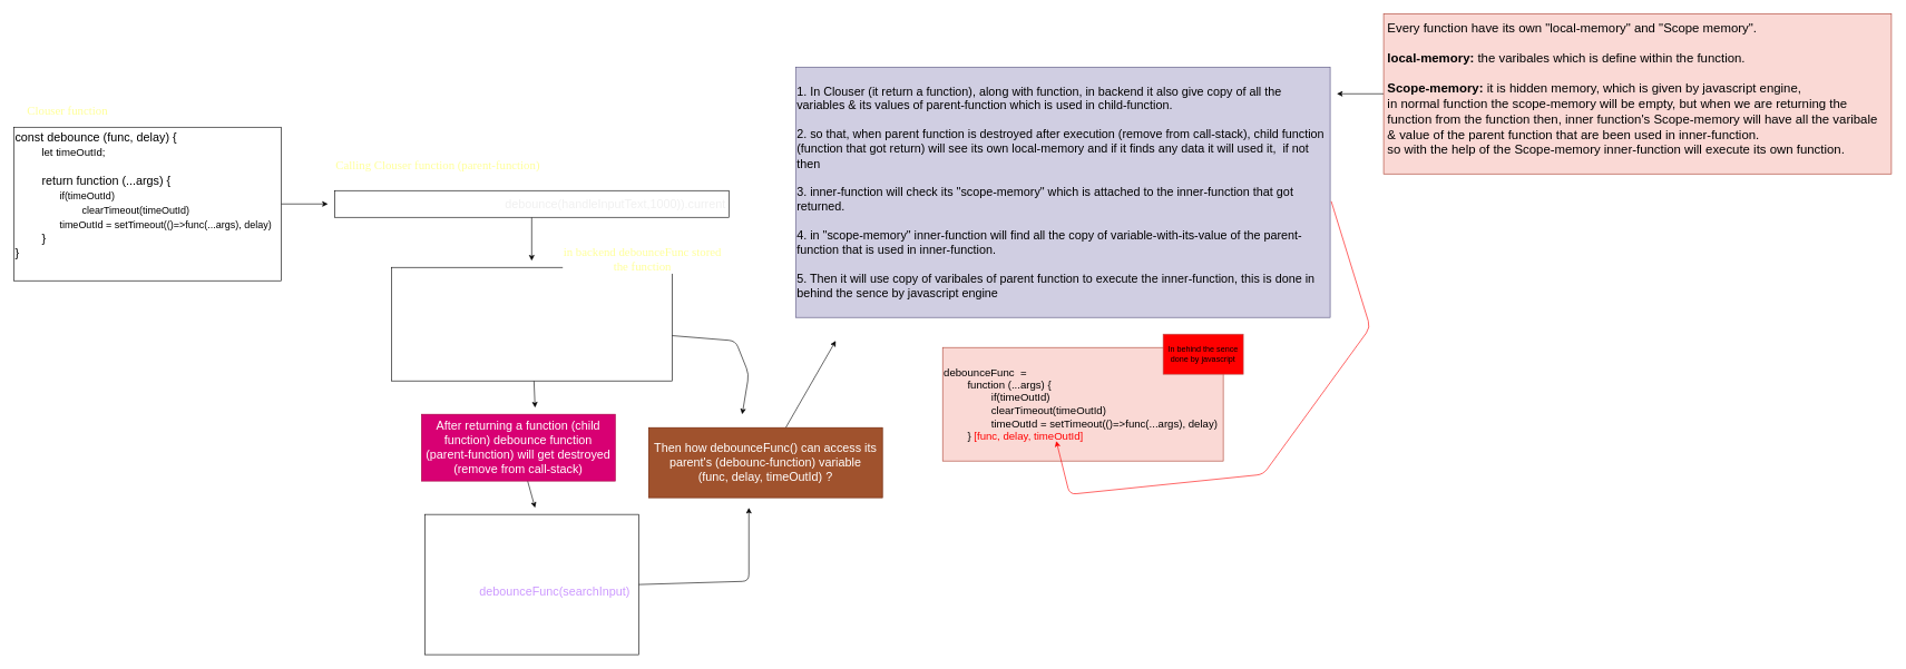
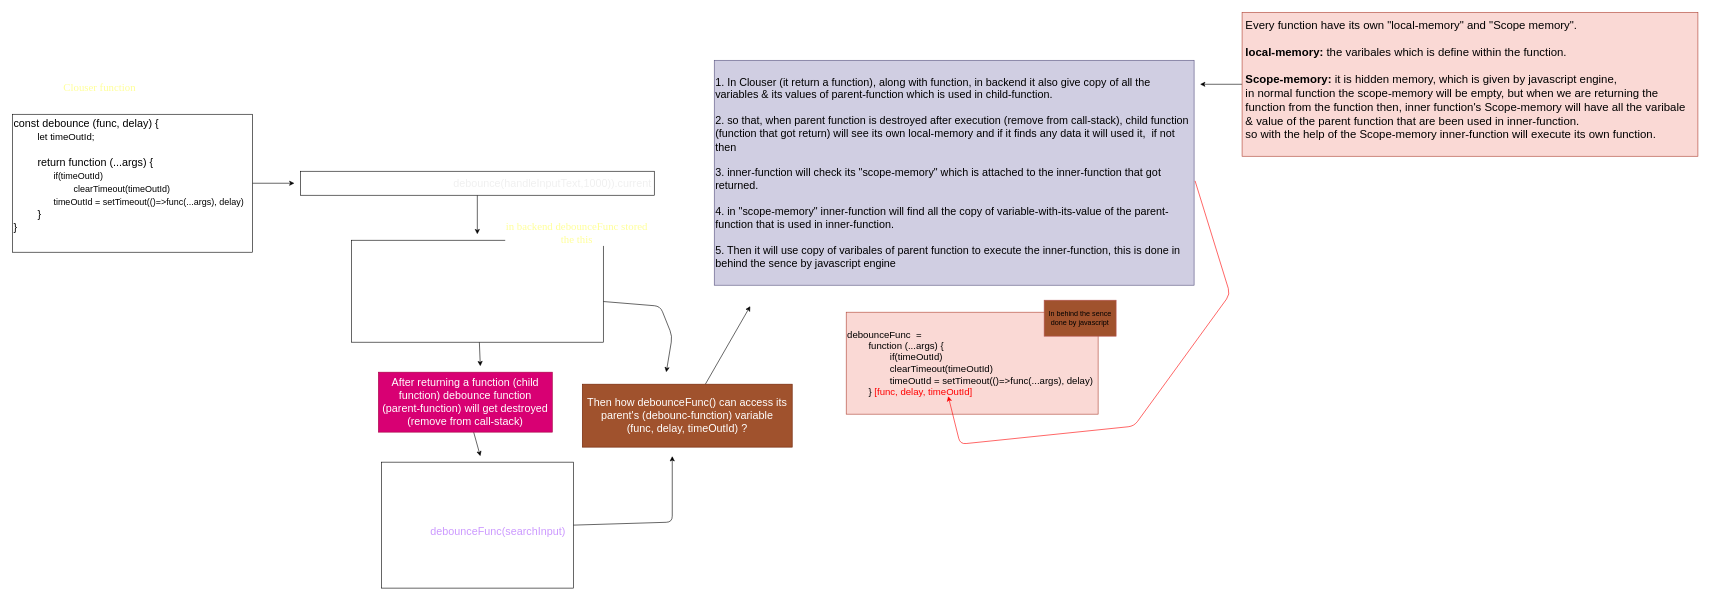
- <mxCell id="2" value="Clouser function" style="text;html=1;align=center;verticalAlign=middle;resizable=0;points=[];autosize=1;strokeColor=none;fillColor=none;spacing=1;fontSize=18;fontFamily=Comic Sans MS;fontColor=#FFFF99;" parent="1" vertex="1"><mxGeometry x="20" y="150" width="160" height="30" as="geometry" /></mxCell>
+ <mxCell id="2" value="Clouser function" style="text;html=1;align=center;verticalAlign=middle;resizable=0;points=[];autosize=1;strokeColor=none;fillColor=none;spacing=1;fontSize=18;fontFamily=Comic Sans MS;fontColor=#FFFF99;" parent="1" vertex="1"><mxGeometry x="85" y="130" width="160" height="30" as="geometry" /></mxCell>
- <mxCell id="7" value="&lt;span style=&quot;color: rgb(255, 255, 153); font-family: &amp;quot;Comic Sans MS&amp;quot;; font-size: 18px; font-style: normal; font-variant-ligatures: normal; font-variant-caps: normal; font-weight: 400; letter-spacing: normal; orphans: 2; text-align: center; text-indent: 0px; text-transform: none; widows: 2; word-spacing: 0px; -webkit-text-stroke-width: 0px; text-decoration-thickness: initial; text-decoration-style: initial; text-decoration-color: initial; float: none; display: inline !important;&quot;&gt;Calling&amp;nbsp;&lt;/span&gt;&lt;span style=&quot;color: rgb(255, 255, 153); font-family: &amp;quot;Comic Sans MS&amp;quot;; font-size: 18px; font-style: normal; font-variant-ligatures: normal; font-variant-caps: normal; font-weight: 400; letter-spacing: normal; orphans: 2; text-align: center; text-indent: 0px; text-transform: none; widows: 2; word-spacing: 0px; -webkit-text-stroke-width: 0px; text-decoration-thickness: initial; text-decoration-style: initial; text-decoration-color: initial; float: none; display: inline !important;&quot;&gt;Clouser function (parent-function)&lt;/span&gt;" style="text;whiteSpace=wrap;html=1;fontSize=18;fontFamily=Helvetica;fontColor=#FFFF99;labelBackgroundColor=default;" parent="1" vertex="1"><mxGeometry x="500" y="230" width="360" height="40" as="geometry" /></mxCell>
- <mxCell id="11" value="&lt;div style=&quot;text-align: center;&quot;&gt;&lt;font face=&quot;Comic Sans MS&quot;&gt;in backend debounceFunc stored the function&lt;/font&gt;&lt;/div&gt;" style="text;whiteSpace=wrap;html=1;fontSize=18;fontFamily=Helvetica;fontColor=#FFFF99;labelBackgroundColor=default;" parent="1" vertex="1"><mxGeometry x="840" y="360" width="240" height="60" as="geometry" /></mxCell>
+ <mxCell id="11" value="&lt;div style=&quot;text-align: center;&quot;&gt;&lt;font face=&quot;Comic Sans MS&quot;&gt;in backend debounceFunc stored the this&lt;/font&gt;&lt;/div&gt;" style="text;whiteSpace=wrap;html=1;fontSize=18;fontFamily=Helvetica;fontColor=#FFFF99;labelBackgroundColor=default;" parent="1" vertex="1"><mxGeometry x="840" y="360" width="240" height="60" as="geometry" /></mxCell>
- <mxCell id="20" value="In behind the sence&lt;br&gt;done by javascript" style="whiteSpace=wrap;html=1;fillColor=#FF0000;strokeColor=#b85450;" parent="1" vertex="1"><mxGeometry x="1740" y="500" width="120" height="60" as="geometry" /></mxCell>
+ <mxCell id="20" value="In behind the sence&lt;br&gt;done by javascript" style="whiteSpace=wrap;html=1;fillColor=#a0522d;strokeColor=#b85450;" parent="1" vertex="1"><mxGeometry x="1740" y="500" width="120" height="60" as="geometry" /></mxCell>
